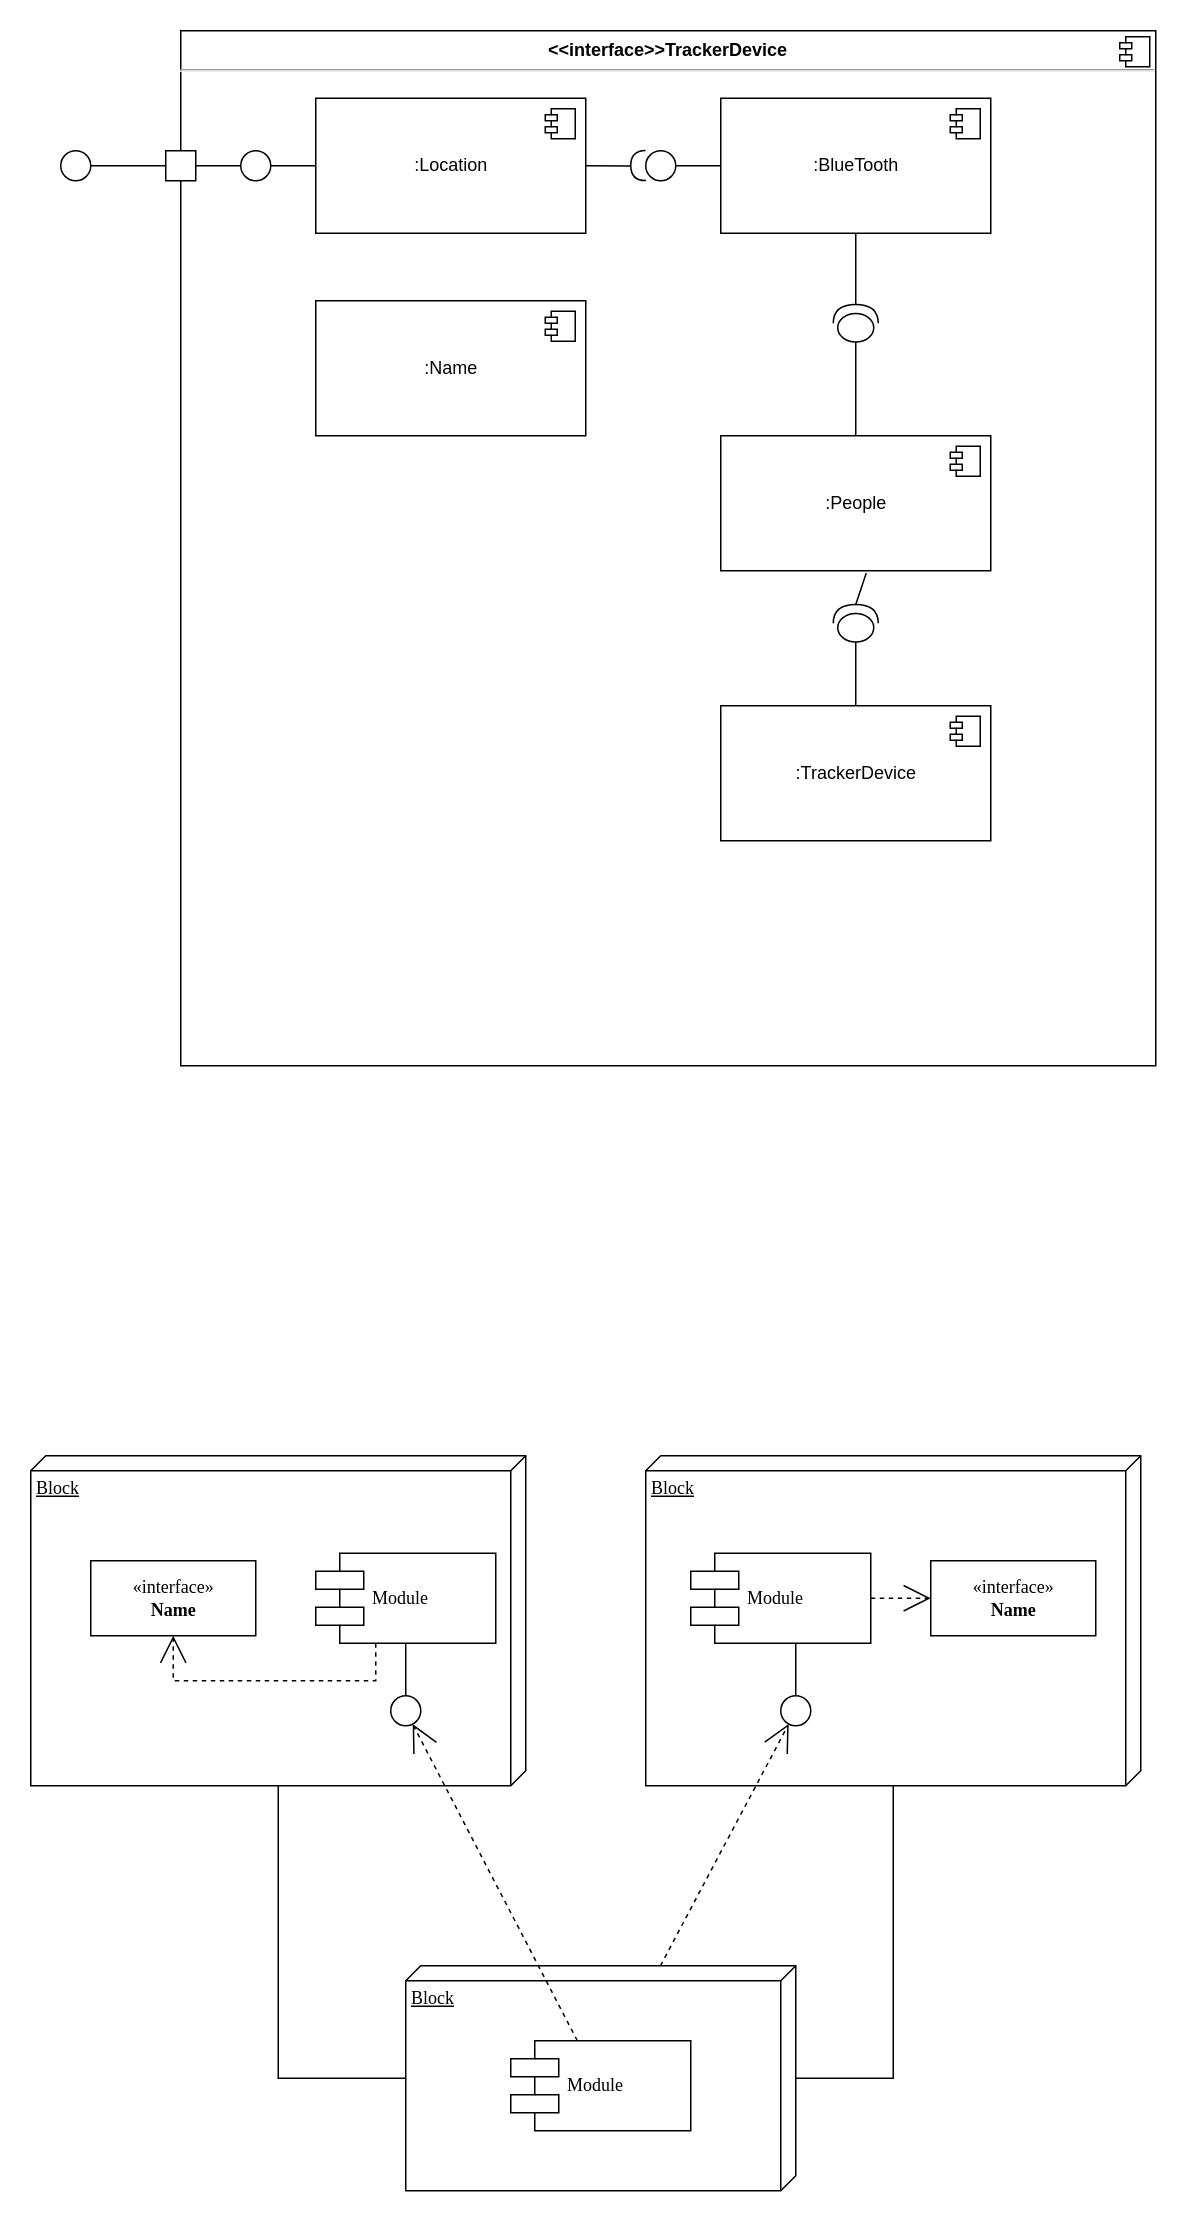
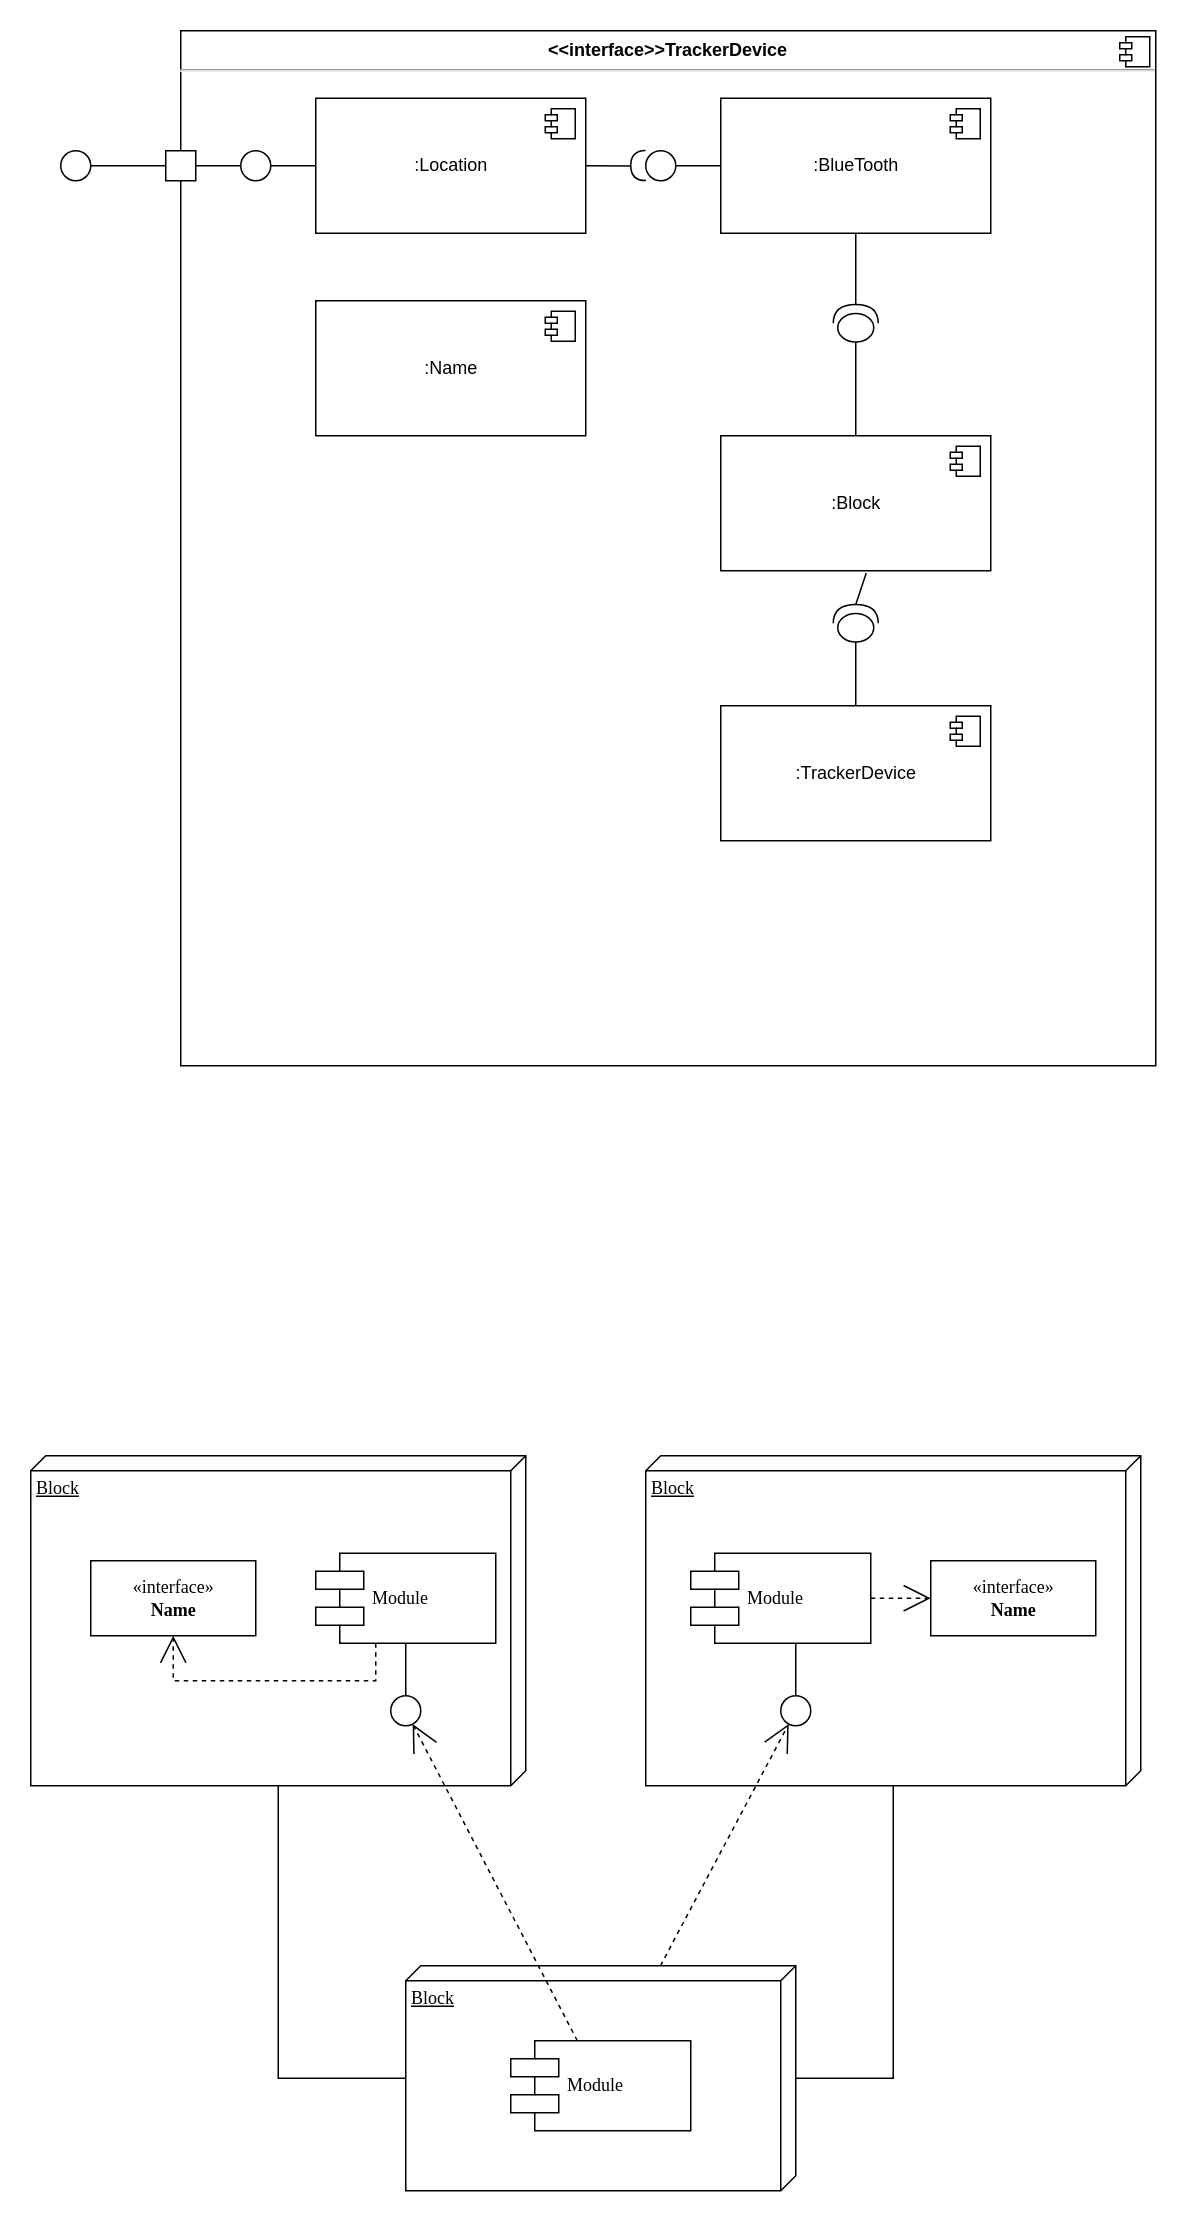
- <mxCell id="6" value=":People" style="html=1;dropTarget=0;" vertex="1" parent="1"><mxGeometry x="480" y="290" width="180" height="90" as="geometry" /></mxCell>
+ <mxCell id="6" value=":Block" style="html=1;dropTarget=0;" vertex="1" parent="1"><mxGeometry x="480" y="290" width="180" height="90" as="geometry" /></mxCell>
